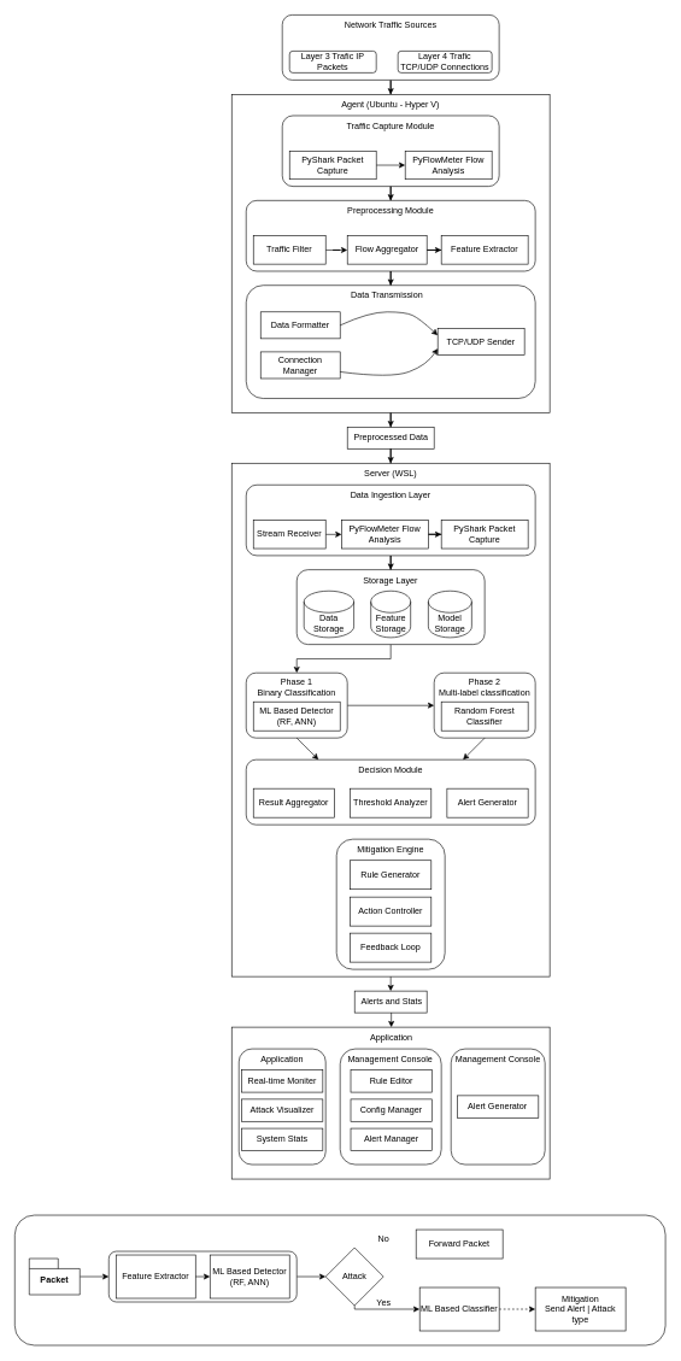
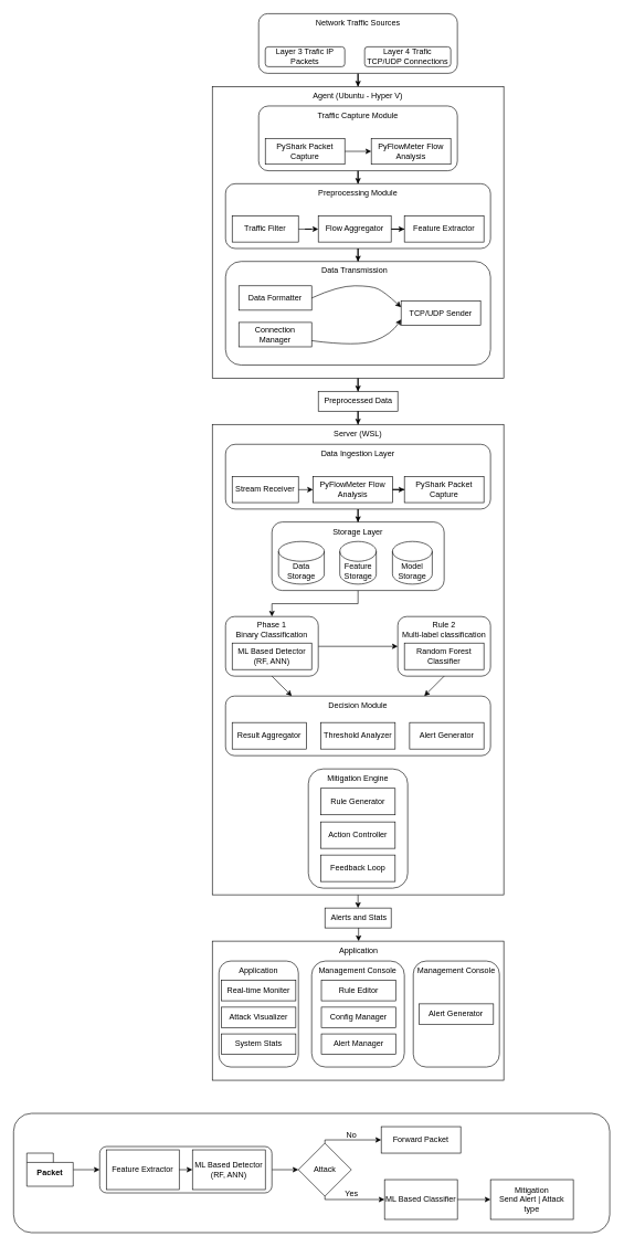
- <mxCell id="59" value="Phase 2&lt;div&gt;Multi-label classification&lt;/div&gt;" style="text;html=1;align=center;verticalAlign=middle;whiteSpace=wrap;rounded=0;" vertex="1" parent="56"><mxGeometry y="5.667" width="140" height="29.333" as="geometry" /></mxCell>
+ <mxCell id="59" value="Rule 2&lt;div&gt;Multi-label classification&lt;/div&gt;" style="text;html=1;align=center;verticalAlign=middle;whiteSpace=wrap;rounded=0;" vertex="1" parent="56"><mxGeometry y="5.667" width="140" height="29.333" as="geometry" /></mxCell>
+ <mxCell id="89" style="edgeStyle=orthogonalEdgeStyle;rounded=0;orthogonalLoop=1;jettySize=auto;html=1;entryX=0;entryY=0.5;entryDx=0;entryDy=0;" edge="1" parent="81" source="91" target="92"><mxGeometry relative="1" as="geometry"><Array as="points"><mxPoint x="470" y="40" /></Array></mxGeometry></mxCell>
- <mxCell id="95" style="edgeStyle=orthogonalEdgeStyle;rounded=0;orthogonalLoop=1;jettySize=auto;html=1;entryX=0;entryY=0.5;entryDx=0;entryDy=0;dashed=1;" edge="1" parent="81" source="96" target="98"><mxGeometry relative="1" as="geometry" /></mxCell>
+ <mxCell id="95" style="edgeStyle=orthogonalEdgeStyle;rounded=0;orthogonalLoop=1;jettySize=auto;html=1;entryX=0;entryY=0.5;entryDx=0;entryDy=0;" edge="1" parent="81" source="96" target="98"><mxGeometry relative="1" as="geometry" /></mxCell>
